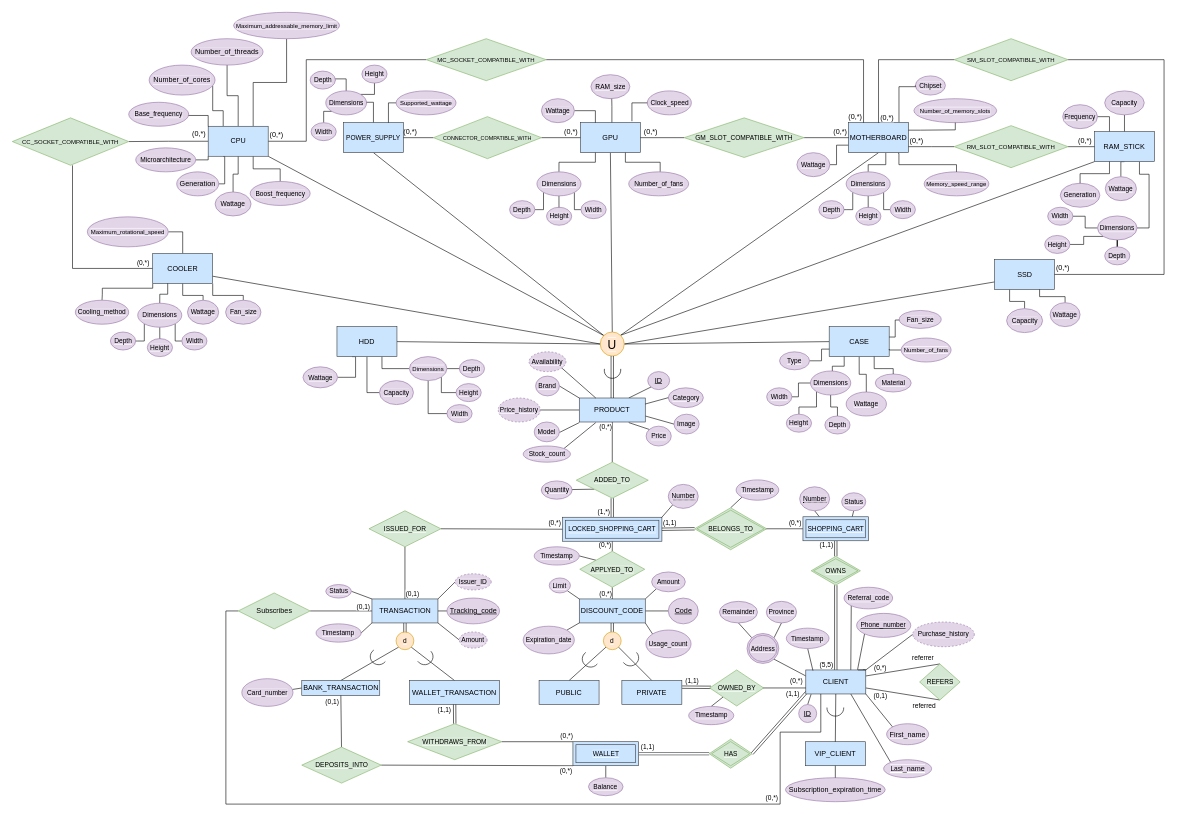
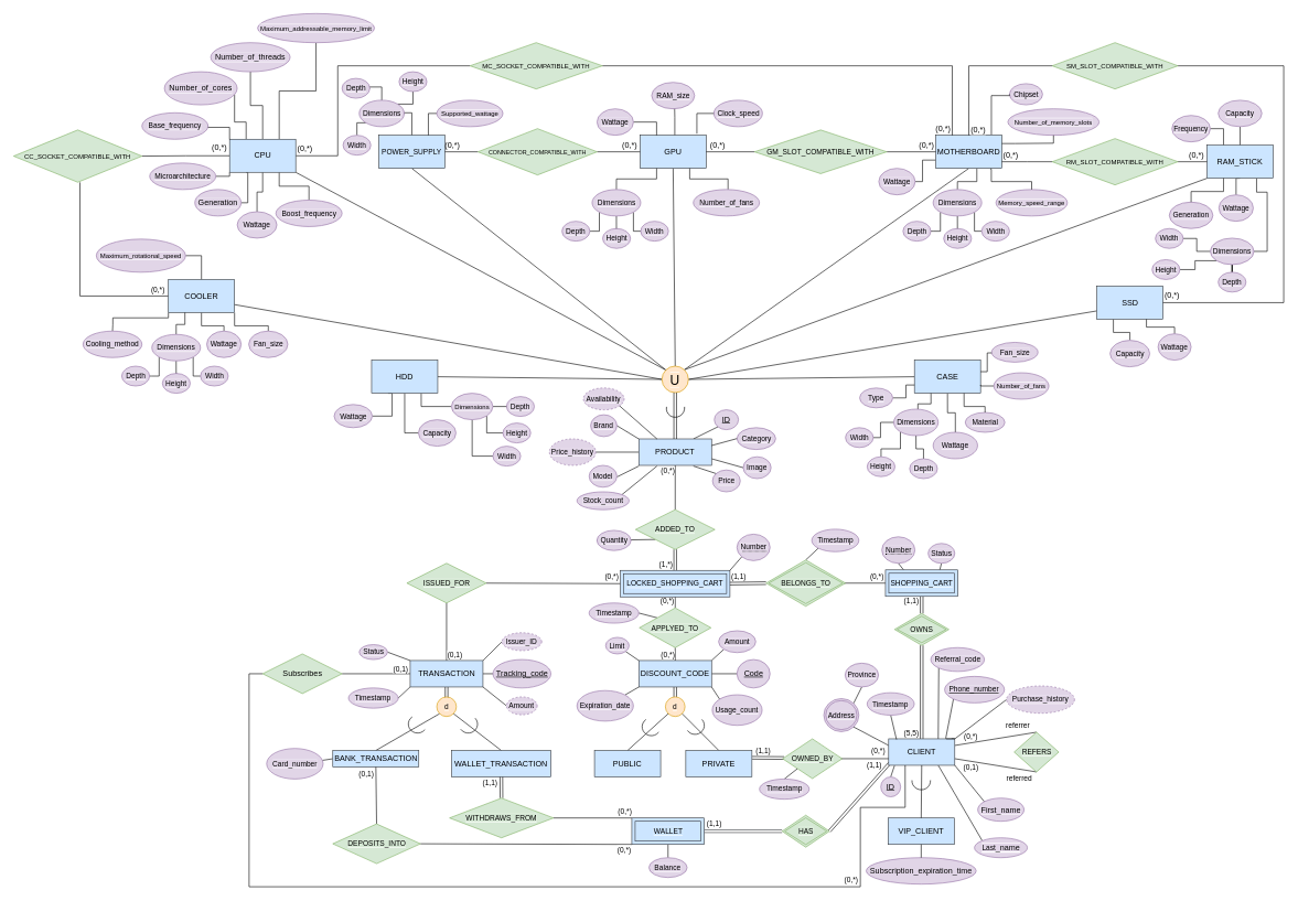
- <mxCell id="195" value="&lt;font style=&quot;font-size: 10px; background-color: rgb(225, 213, 231);&quot;&gt;Memory_speed&lt;/font&gt;&lt;font style=&quot;font-size: 10px; background-color: rgb(225, 213, 231);&quot;&gt;_range&lt;/font&gt;" style="ellipse;whiteSpace=wrap;html=1;align=center;fontFamily=Helvetica;fontSize=11;labelBackgroundColor=default;fillColor=#e1d5e7;strokeColor=#9673a6;" parent="1" vertex="1"><mxGeometry x="1540" y="286" width="108" height="40" as="geometry" /></mxCell>
+ <mxCell id="195" value="&lt;font style=&quot;font-size: 10px; background-color: rgb(225, 213, 231);&quot;&gt;Memory_speed&lt;/font&gt;&lt;font style=&quot;font-size: 10px; background-color: rgb(225, 213, 231);&quot;&gt;_range&lt;/font&gt;" style="ellipse;whiteSpace=wrap;html=1;align=center;fontFamily=Helvetica;fontSize=11;labelBackgroundColor=default;fillColor=#e1d5e7;strokeColor=#9673a6;" parent="1" vertex="1"><mxGeometry x="1505" y="286" width="108" height="40" as="geometry" /></mxCell>
- <mxCell id="295" value="&lt;span style=&quot;background-color: rgb(225, 213, 231);&quot;&gt;Remainder&lt;br&gt;&lt;/span&gt;" style="ellipse;whiteSpace=wrap;html=1;align=center;fontFamily=Helvetica;fontSize=11;labelBackgroundColor=default;fillColor=#e1d5e7;strokeColor=#9673a6;" parent="1" vertex="1"><mxGeometry x="1198.75" y="1002" width="63.5" height="36" as="geometry" /></mxCell>
- <mxCell id="29" style="rounded=0;orthogonalLoop=1;jettySize=auto;html=1;exitX=0;exitY=0;exitDx=0;exitDy=0;entryX=0.5;entryY=1;entryDx=0;entryDy=0;endArrow=none;endFill=0;" parent="1" source="31" target="295" edge="1"><mxGeometry relative="1" as="geometry" /></mxCell>
